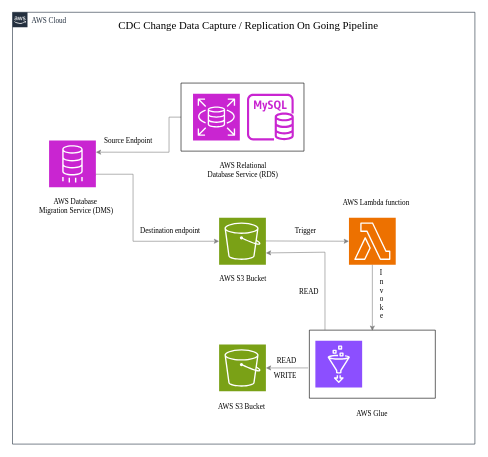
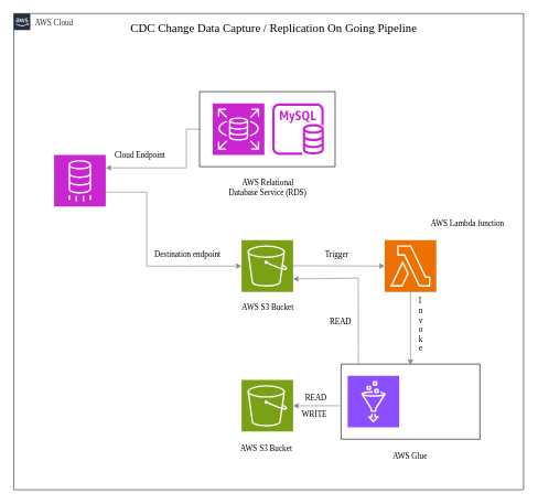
- <mxCell id="14" value="&lt;span style=&quot;color: rgb(0, 0, 0); font-size: 12px; font-style: normal; font-variant-ligatures: normal; font-variant-caps: normal; font-weight: 400; letter-spacing: normal; orphans: 2; text-align: center; text-indent: 0px; text-transform: none; widows: 2; word-spacing: 0px; -webkit-text-stroke-width: 0px; white-space: nowrap; text-decoration-thickness: initial; text-decoration-style: initial; text-decoration-color: initial; float: none; display: inline !important;&quot;&gt;&lt;font face=&quot;Comic Sans MS&quot;&gt;Source Endpoint&lt;/font&gt;&lt;/span&gt;" style="text;whiteSpace=wrap;html=1;" parent="1" vertex="1"><mxGeometry x="171" y="220" width="130" height="40" as="geometry" /></mxCell>
+ <mxCell id="14" value="&lt;span style=&quot;color: rgb(0, 0, 0); font-size: 12px; font-style: normal; font-variant-ligatures: normal; font-variant-caps: normal; font-weight: 400; letter-spacing: normal; orphans: 2; text-align: center; text-indent: 0px; text-transform: none; widows: 2; word-spacing: 0px; -webkit-text-stroke-width: 0px; white-space: nowrap; text-decoration-thickness: initial; text-decoration-style: initial; text-decoration-color: initial; float: none; display: inline !important;&quot;&gt;&lt;font face=&quot;Comic Sans MS&quot;&gt;Cloud Endpoint&lt;/font&gt;&lt;/span&gt;" style="text;whiteSpace=wrap;html=1;" parent="1" vertex="1"><mxGeometry x="171" y="220" width="130" height="40" as="geometry" /></mxCell>
- <mxCell id="31" value="&lt;font face=&quot;Comic Sans MS&quot;&gt;AWS Lambda function&lt;/font&gt;" style="text;html=1;align=center;verticalAlign=middle;resizable=0;points=[];autosize=1;strokeColor=none;fillColor=none;" parent="1" vertex="1"><mxGeometry x="551" y="322.75" width="150" height="30" as="geometry" /></mxCell>
+ <mxCell id="31" value="&lt;font face=&quot;Comic Sans MS&quot;&gt;AWS Lambda function&lt;/font&gt;" style="text;html=1;align=center;verticalAlign=middle;resizable=0;points=[];autosize=1;strokeColor=none;fillColor=none;" parent="1" vertex="1"><mxGeometry x="631" y="322.75" width="150" height="30" as="geometry" /></mxCell>
- <mxCell id="16" value="&lt;font face=&quot;Comic Sans MS&quot;&gt;AWS Database&amp;nbsp;&lt;/font&gt;&lt;div&gt;&lt;font face=&quot;reGzdDD7HDe7ZslsiQL3&quot;&gt;Migration Service (DMS)&lt;/font&gt;&lt;/div&gt;" style="text;html=1;align=center;verticalAlign=middle;resizable=0;points=[];autosize=1;strokeColor=none;fillColor=none;" parent="1" vertex="1"><mxGeometry x="51" y="322.75" width="150" height="40" as="geometry" /></mxCell>
